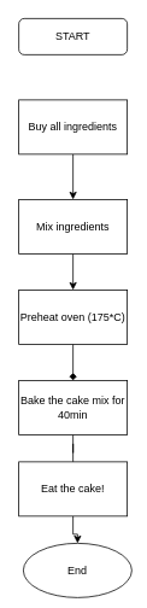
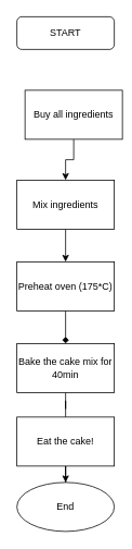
- <mxCell id="4" value="Buy all ingredients" style="rounded=0;whiteSpace=wrap;html=1;" vertex="1" parent="1"><mxGeometry x="20" y="110" width="120" height="60" as="geometry" /></mxCell>
+ <mxCell id="4" value="Buy all ingredients" style="rounded=0;whiteSpace=wrap;html=1;" vertex="1" parent="1"><mxGeometry x="30" y="110" width="120" height="60" as="geometry" /></mxCell>
- <mxCell id="11" value="End" style="ellipse;whiteSpace=wrap;html=1;rounded=0;" vertex="1" parent="1"><mxGeometry x="25" y="600" width="120" height="60" as="geometry" /></mxCell>
+ <mxCell id="11" value="End" style="ellipse;whiteSpace=wrap;html=1;rounded=0;" vertex="1" parent="1"><mxGeometry x="20" y="590" width="120" height="60" as="geometry" /></mxCell>
